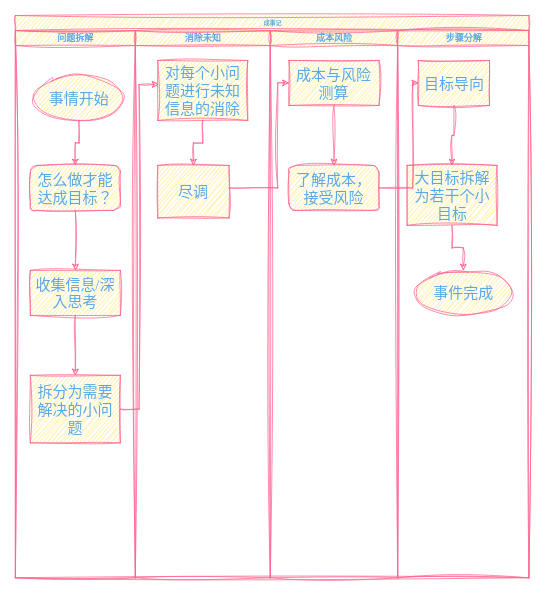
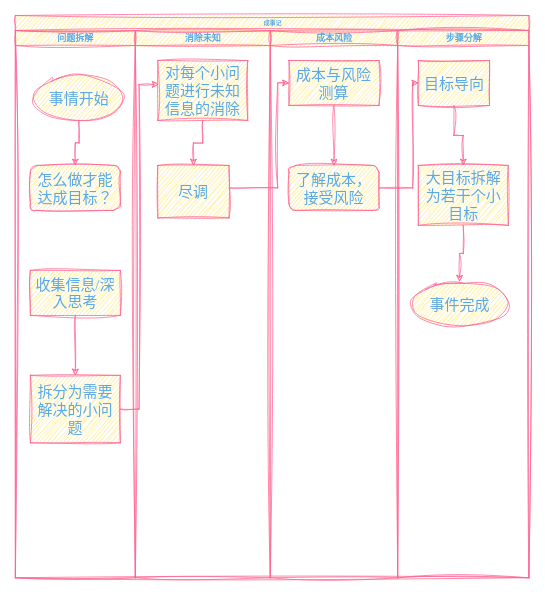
- <mxCell id="23" value="大目标拆解为若干个小目标" style="whiteSpace=wrap;html=1;fontSize=20;fontFamily=Architects Daughter;fillColor=#FFE45E;strokeColor=#FF6392;fontColor=#5AA9E6;sketch=1;hachureGap=4;jiggle=2;curveFitting=1;fontSource=https%3A%2F%2Ffonts.googleapis.com%2Fcss%3Ffamily%3DArchitects%2BDaughter;" vertex="1" parent="19"><mxGeometry x="12.5" y="180" width="120" height="80" as="geometry" /></mxCell>
+ <mxCell id="23" value="大目标拆解为若干个小目标" style="whiteSpace=wrap;html=1;fontSize=20;fontFamily=Architects Daughter;fillColor=#FFE45E;strokeColor=#FF6392;fontColor=#5AA9E6;sketch=1;hachureGap=4;jiggle=2;curveFitting=1;fontSource=https%3A%2F%2Ffonts.googleapis.com%2Fcss%3Ffamily%3DArchitects%2BDaughter;" vertex="1" parent="19"><mxGeometry x="27.5" y="180" width="120" height="80" as="geometry" /></mxCell>
- <mxCell id="6" value="" style="edgeStyle=orthogonalEdgeStyle;rounded=0;sketch=1;hachureGap=4;jiggle=2;curveFitting=1;orthogonalLoop=1;jettySize=auto;html=1;strokeColor=#FF6392;fontFamily=Architects Daughter;fontSource=https%3A%2F%2Ffonts.googleapis.com%2Fcss%3Ffamily%3DArchitects%2BDaughter;fontSize=16;fontColor=#5AA9E6;fillColor=#FFE45E;" edge="1" parent="3" source="7" target="9"><mxGeometry relative="1" as="geometry" /></mxCell>
- <mxCell id="24" value="事件完成" style="ellipse;whiteSpace=wrap;html=1;fontSize=20;fontFamily=Architects Daughter;fillColor=#FFE45E;strokeColor=#FF6392;fontColor=#5AA9E6;sketch=1;hachureGap=4;jiggle=2;curveFitting=1;fontSource=https%3A%2F%2Ffonts.googleapis.com%2Fcss%3Ffamily%3DArchitects%2BDaughter;" vertex="1" parent="19"><mxGeometry x="22.5" y="320" width="130" height="60" as="geometry" /></mxCell>
+ <mxCell id="24" value="事件完成" style="ellipse;whiteSpace=wrap;html=1;fontSize=20;fontFamily=Architects Daughter;fillColor=#FFE45E;strokeColor=#FF6392;fontColor=#5AA9E6;sketch=1;hachureGap=4;jiggle=2;curveFitting=1;fontSource=https%3A%2F%2Ffonts.googleapis.com%2Fcss%3Ffamily%3DArchitects%2BDaughter;" vertex="1" parent="19"><mxGeometry x="17.5" y="335" width="130" height="60" as="geometry" /></mxCell>
